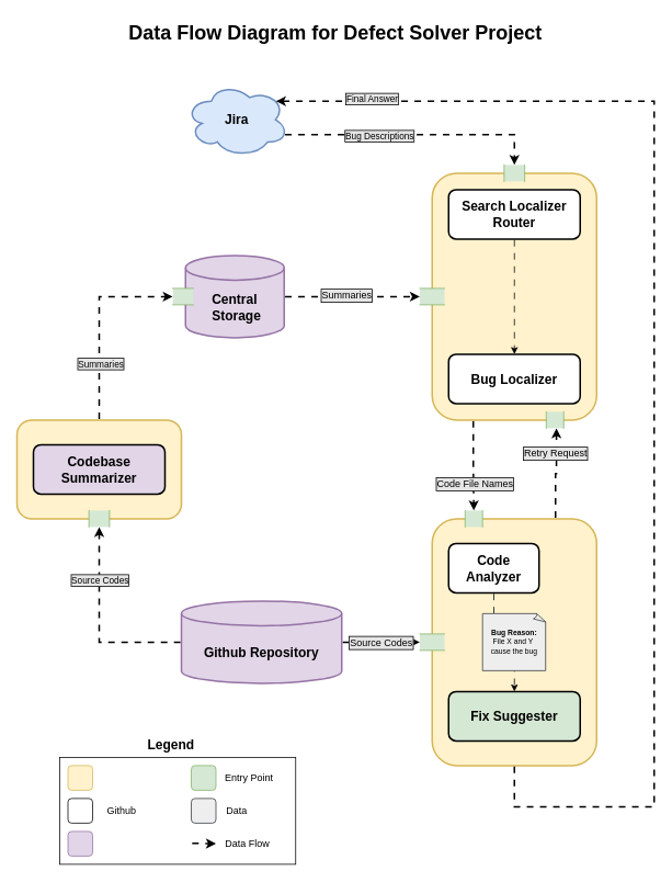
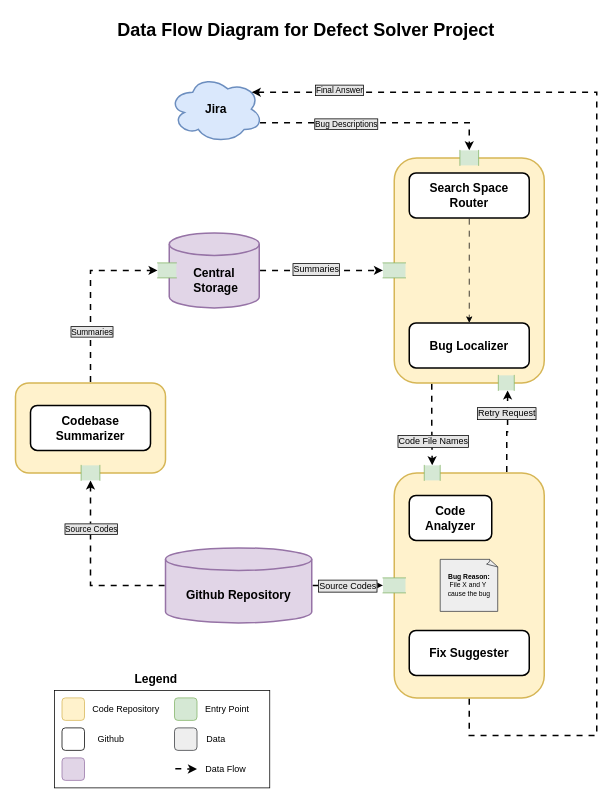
- <mxCell id="8" value="Search Localizer Router" style="rounded=1;whiteSpace=wrap;html=1;fontSize=16;fontStyle=1;strokeWidth=2;" parent="1" vertex="1"><mxGeometry x="545" y="230" width="160" height="60" as="geometry" /></mxCell>
+ <mxCell id="8" value="Search Space Router" style="rounded=1;whiteSpace=wrap;html=1;fontSize=16;fontStyle=1;strokeWidth=2;" parent="1" vertex="1"><mxGeometry x="545" y="230" width="160" height="60" as="geometry" /></mxCell>
- <mxCell id="49" value="Codebase Summarizer" style="rounded=1;whiteSpace=wrap;html=1;fontSize=16;fontStyle=1;strokeWidth=2;fillColor=#e1d5e7;" parent="1" vertex="1"><mxGeometry x="40" y="540" width="160" height="60" as="geometry" /></mxCell>
+ <mxCell id="49" value="Codebase Summarizer" style="rounded=1;whiteSpace=wrap;html=1;fontSize=16;fontStyle=1;strokeWidth=2;" parent="1" vertex="1"><mxGeometry x="40" y="540" width="160" height="60" as="geometry" /></mxCell>
- <mxCell id="19" style="edgeStyle=orthogonalEdgeStyle;rounded=0;orthogonalLoop=1;jettySize=auto;html=1;exitX=0.5;exitY=1;exitDx=0;exitDy=0;entryX=0.5;entryY=0;entryDx=0;entryDy=0;flowAnimation=1;" parent="1" source="20" target="21" edge="1"><mxGeometry relative="1" as="geometry" /></mxCell>
- <mxCell id="21" value="Fix Suggester" style="rounded=1;whiteSpace=wrap;html=1;fontStyle=1;fontSize=16;strokeWidth=2;fillColor=#d5e8d4;" parent="1" vertex="1"><mxGeometry x="545" y="840" width="160" height="60" as="geometry" /></mxCell>
+ <mxCell id="21" value="Fix Suggester" style="rounded=1;whiteSpace=wrap;html=1;fontStyle=1;fontSize=16;strokeWidth=2;" parent="1" vertex="1"><mxGeometry x="545" y="840" width="160" height="60" as="geometry" /></mxCell>
+ <mxCell id="34" value="Code Repository" style="text;html=1;align=center;verticalAlign=middle;resizable=1;points=[];autosize=1;strokeColor=none;fillColor=none;movable=1;rotatable=1;deletable=1;editable=1;locked=0;connectable=1;" parent="1" vertex="1"><mxGeometry x="112" y="930" width="110" height="30" as="geometry" /></mxCell>
